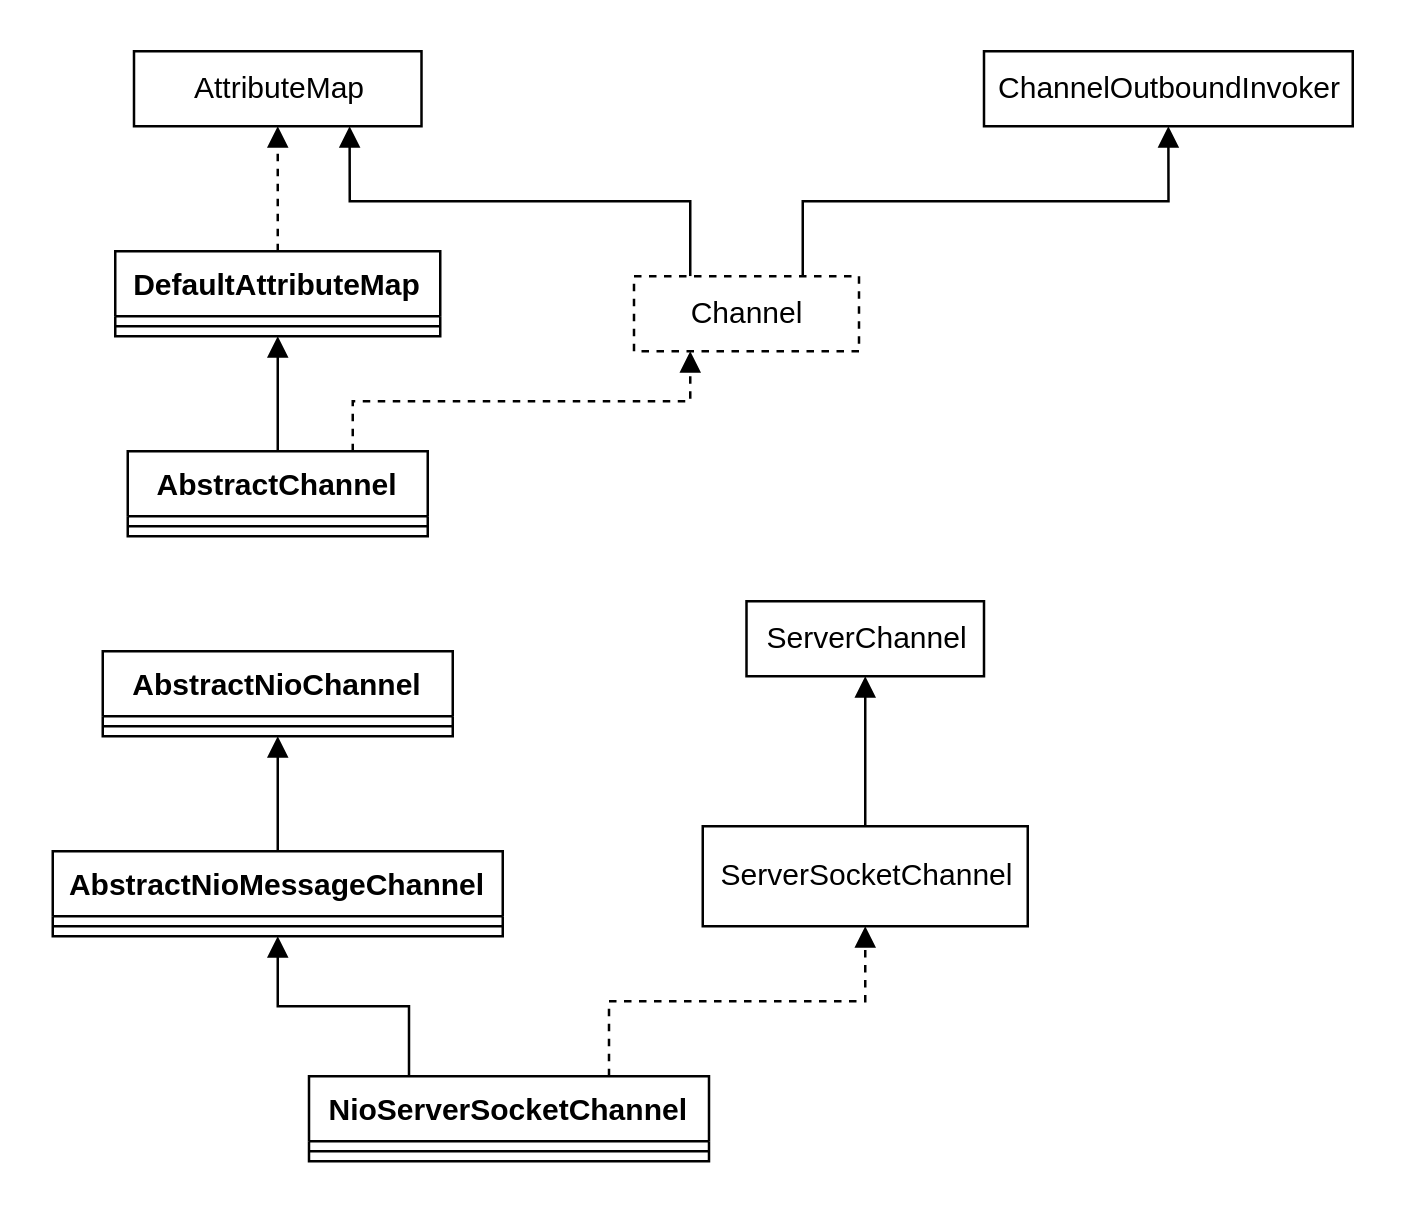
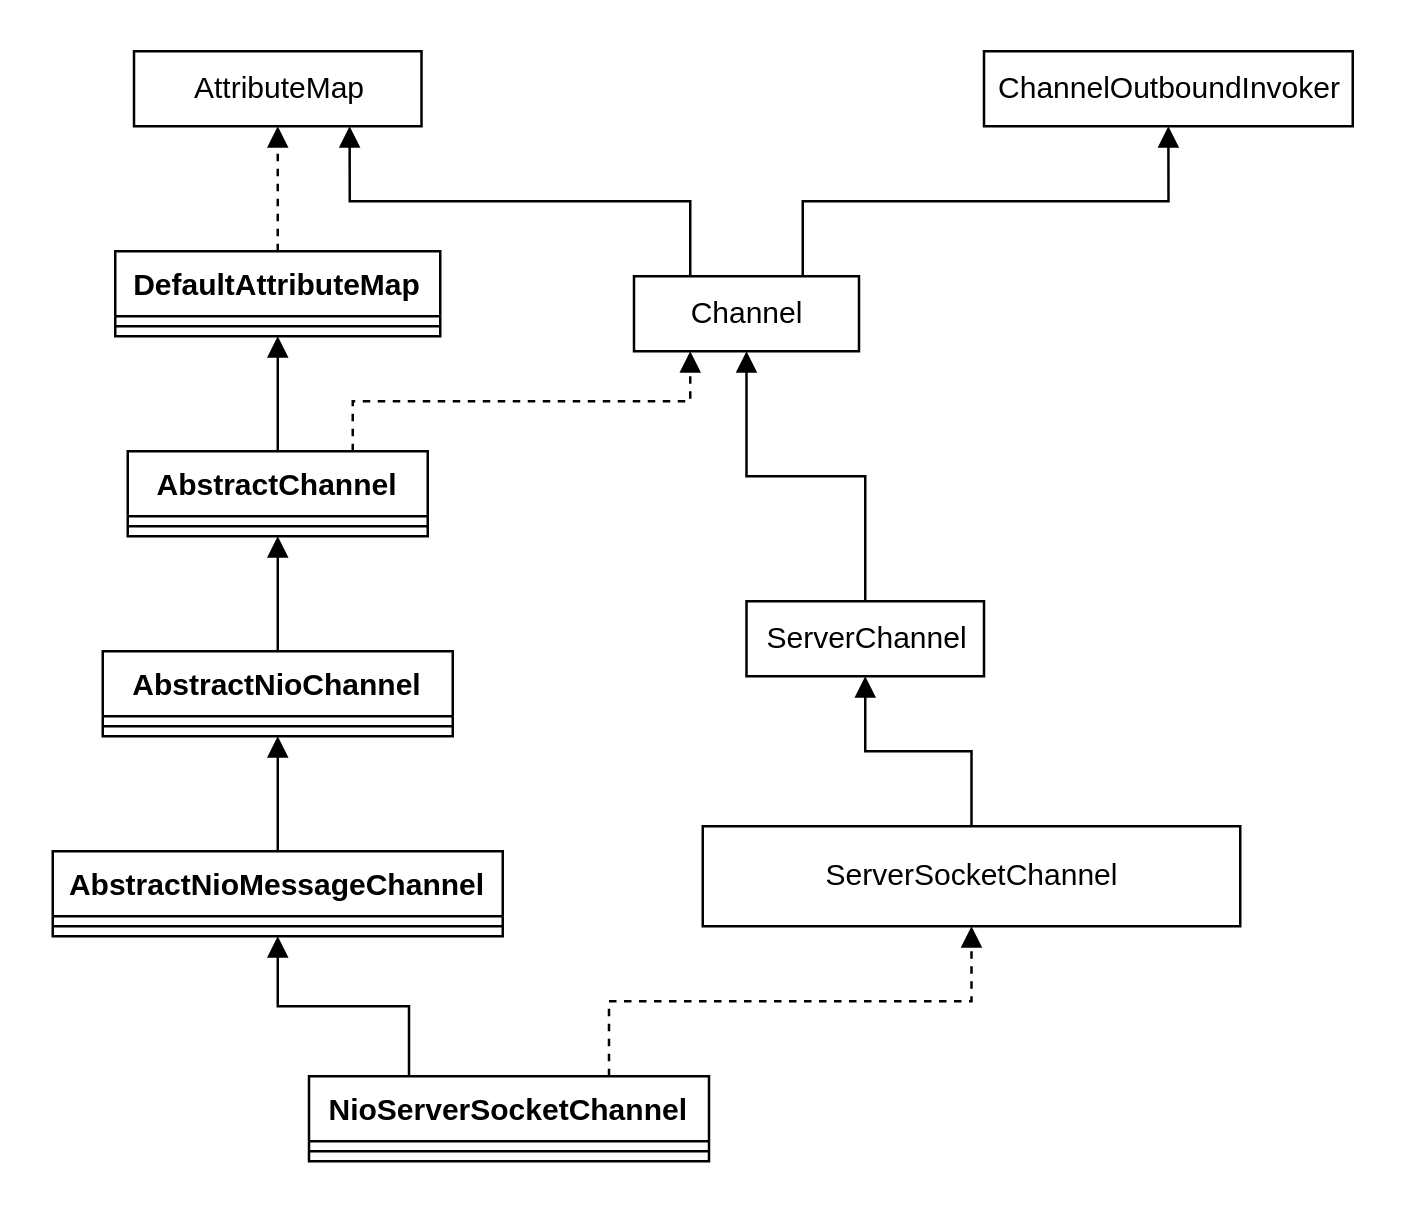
- <mxCell id="26" value="Channel" style="html=1;dashed=1;" vertex="1" parent="1"><mxGeometry x="253" y="110" width="90" height="30" as="geometry" /></mxCell>
+ <mxCell id="26" value="Channel" style="html=1;" vertex="1" parent="1"><mxGeometry x="253" y="110" width="90" height="30" as="geometry" /></mxCell>
+ <mxCell id="22" value="" style="edgeStyle=orthogonalEdgeStyle;rounded=0;orthogonalLoop=1;jettySize=auto;html=1;endArrow=block;endFill=1;" edge="1" parent="1" source="23" target="26"><mxGeometry relative="1" as="geometry" /></mxCell>
+ <mxCell id="9" style="edgeStyle=orthogonalEdgeStyle;rounded=0;orthogonalLoop=1;jettySize=auto;html=1;entryX=0.5;entryY=1;entryDx=0;entryDy=0;endArrow=block;endFill=1;" edge="1" parent="1" source="10" target="14"><mxGeometry relative="1" as="geometry" /></mxCell>
- <mxCell id="21" value="ServerSocketChannel" style="html=1;" vertex="1" parent="1"><mxGeometry x="280.5" y="330" width="130" height="40" as="geometry" /></mxCell>
+ <mxCell id="21" value="ServerSocketChannel" style="html=1;" vertex="1" parent="1"><mxGeometry x="280.5" y="330" width="215" height="40" as="geometry" /></mxCell>
